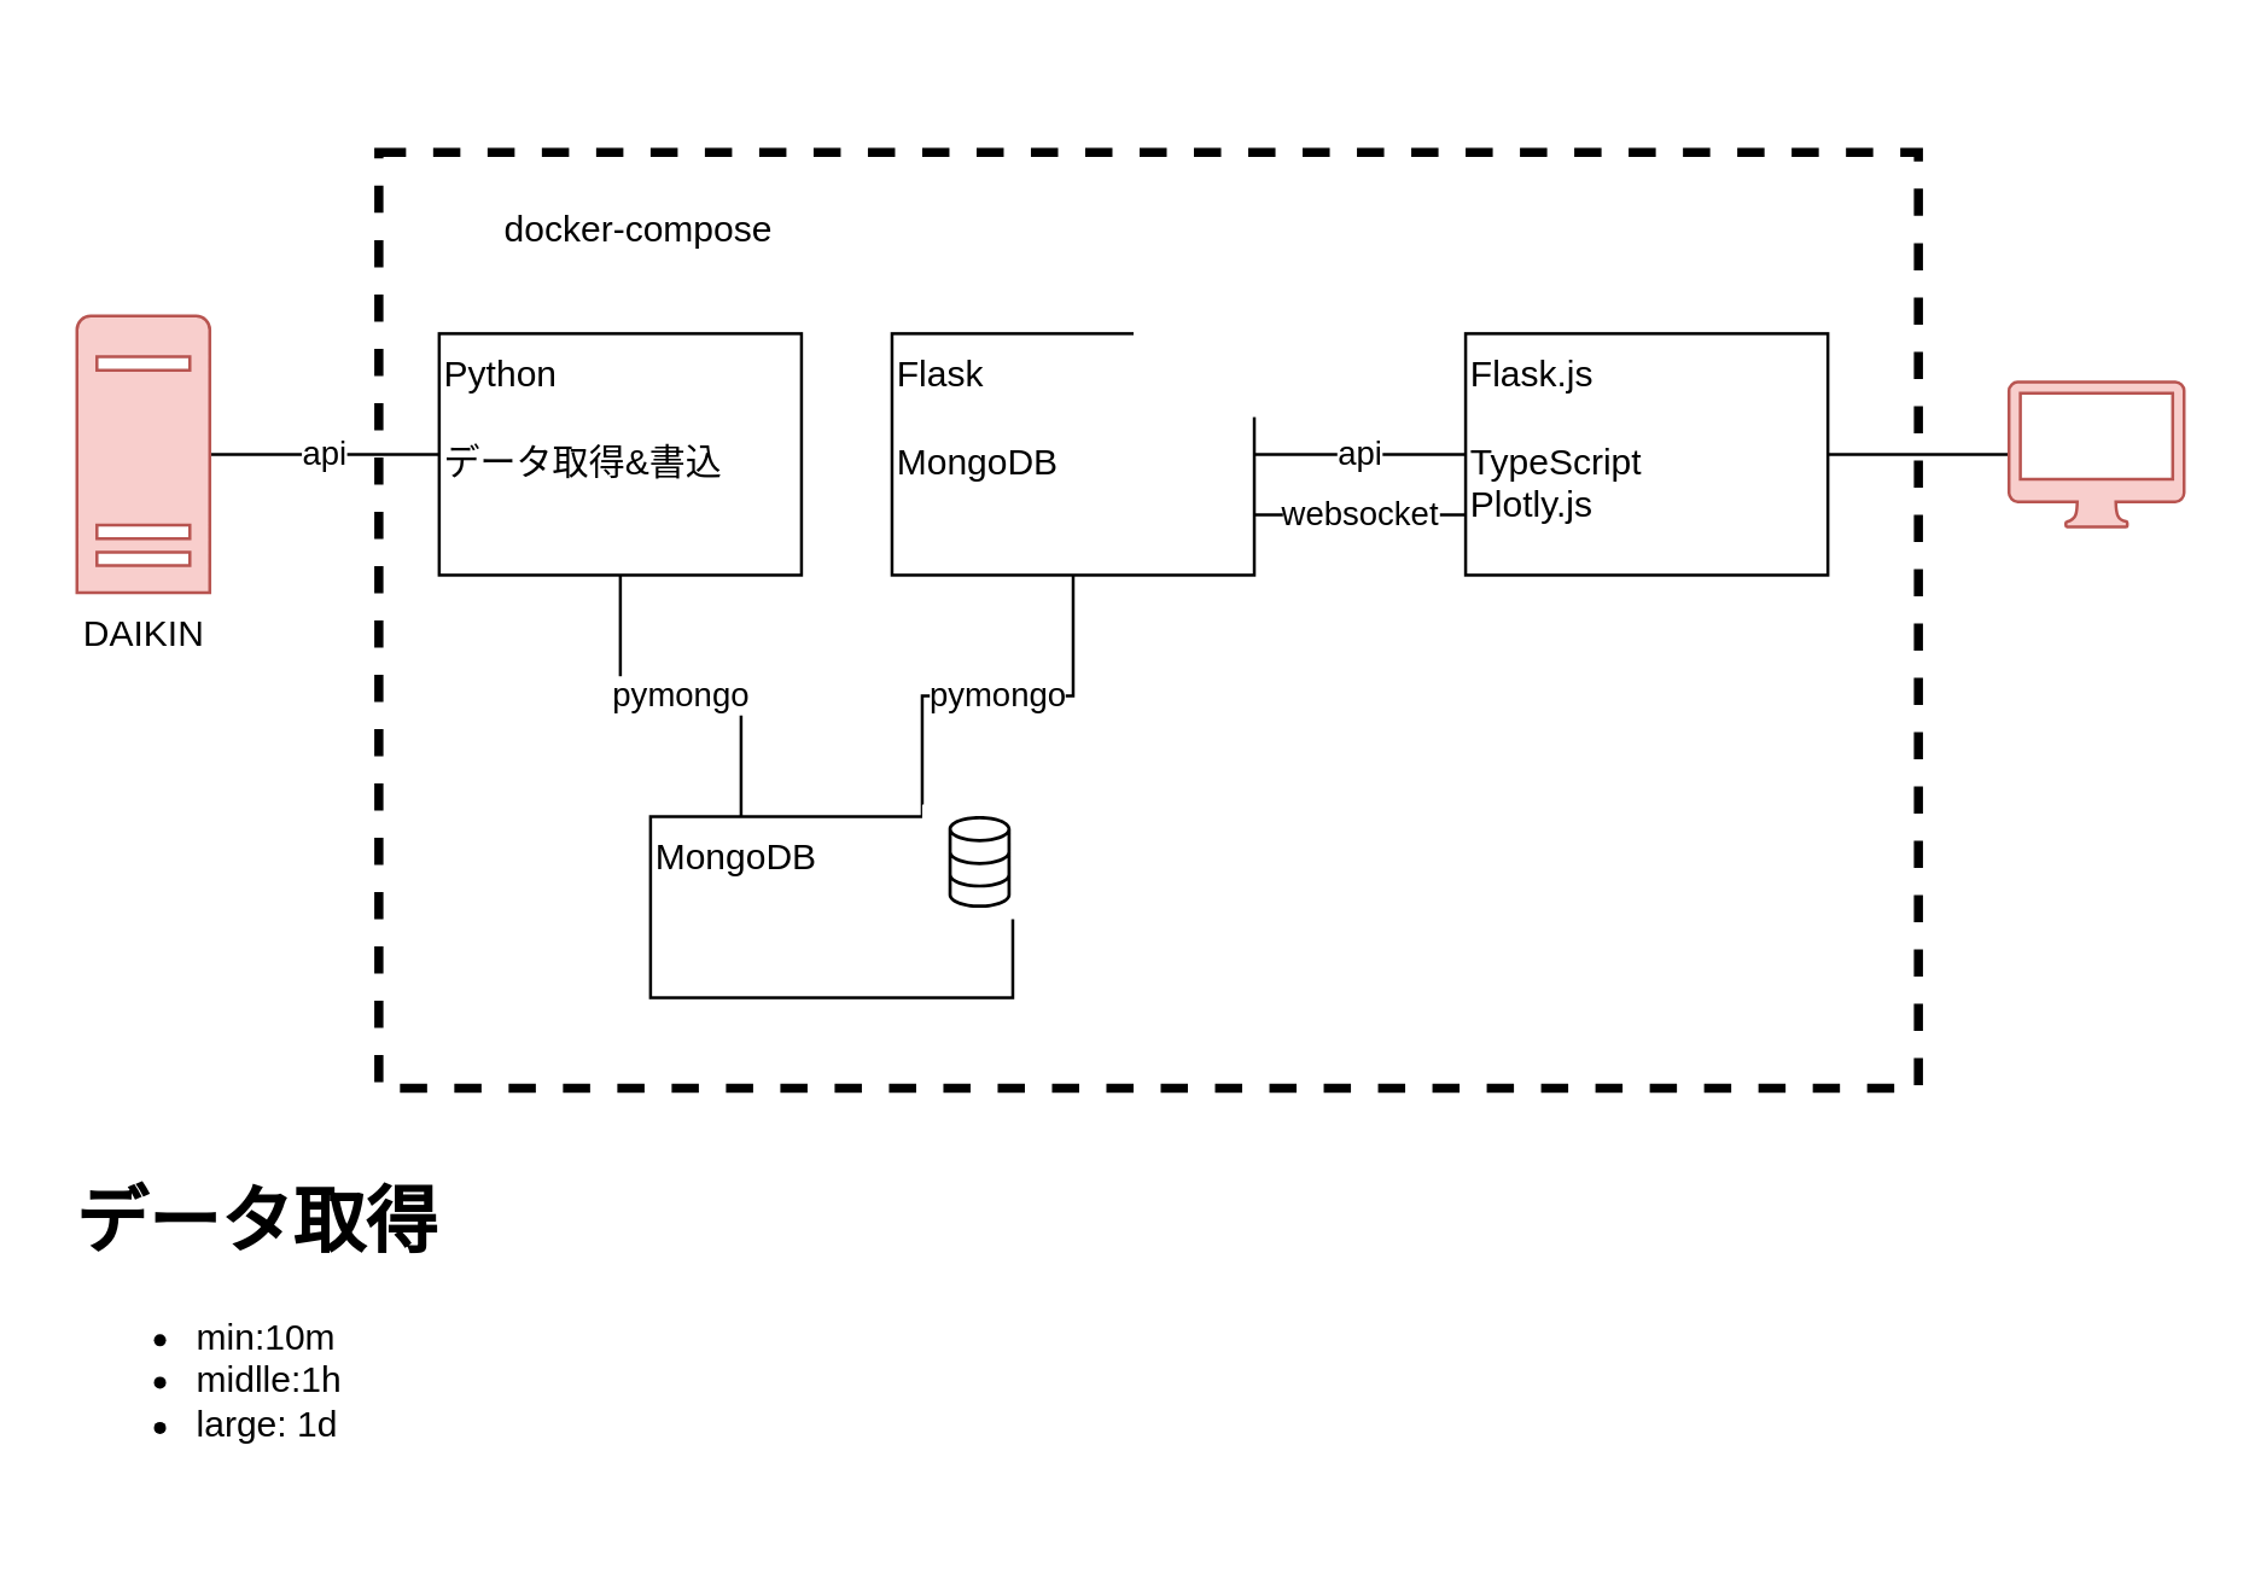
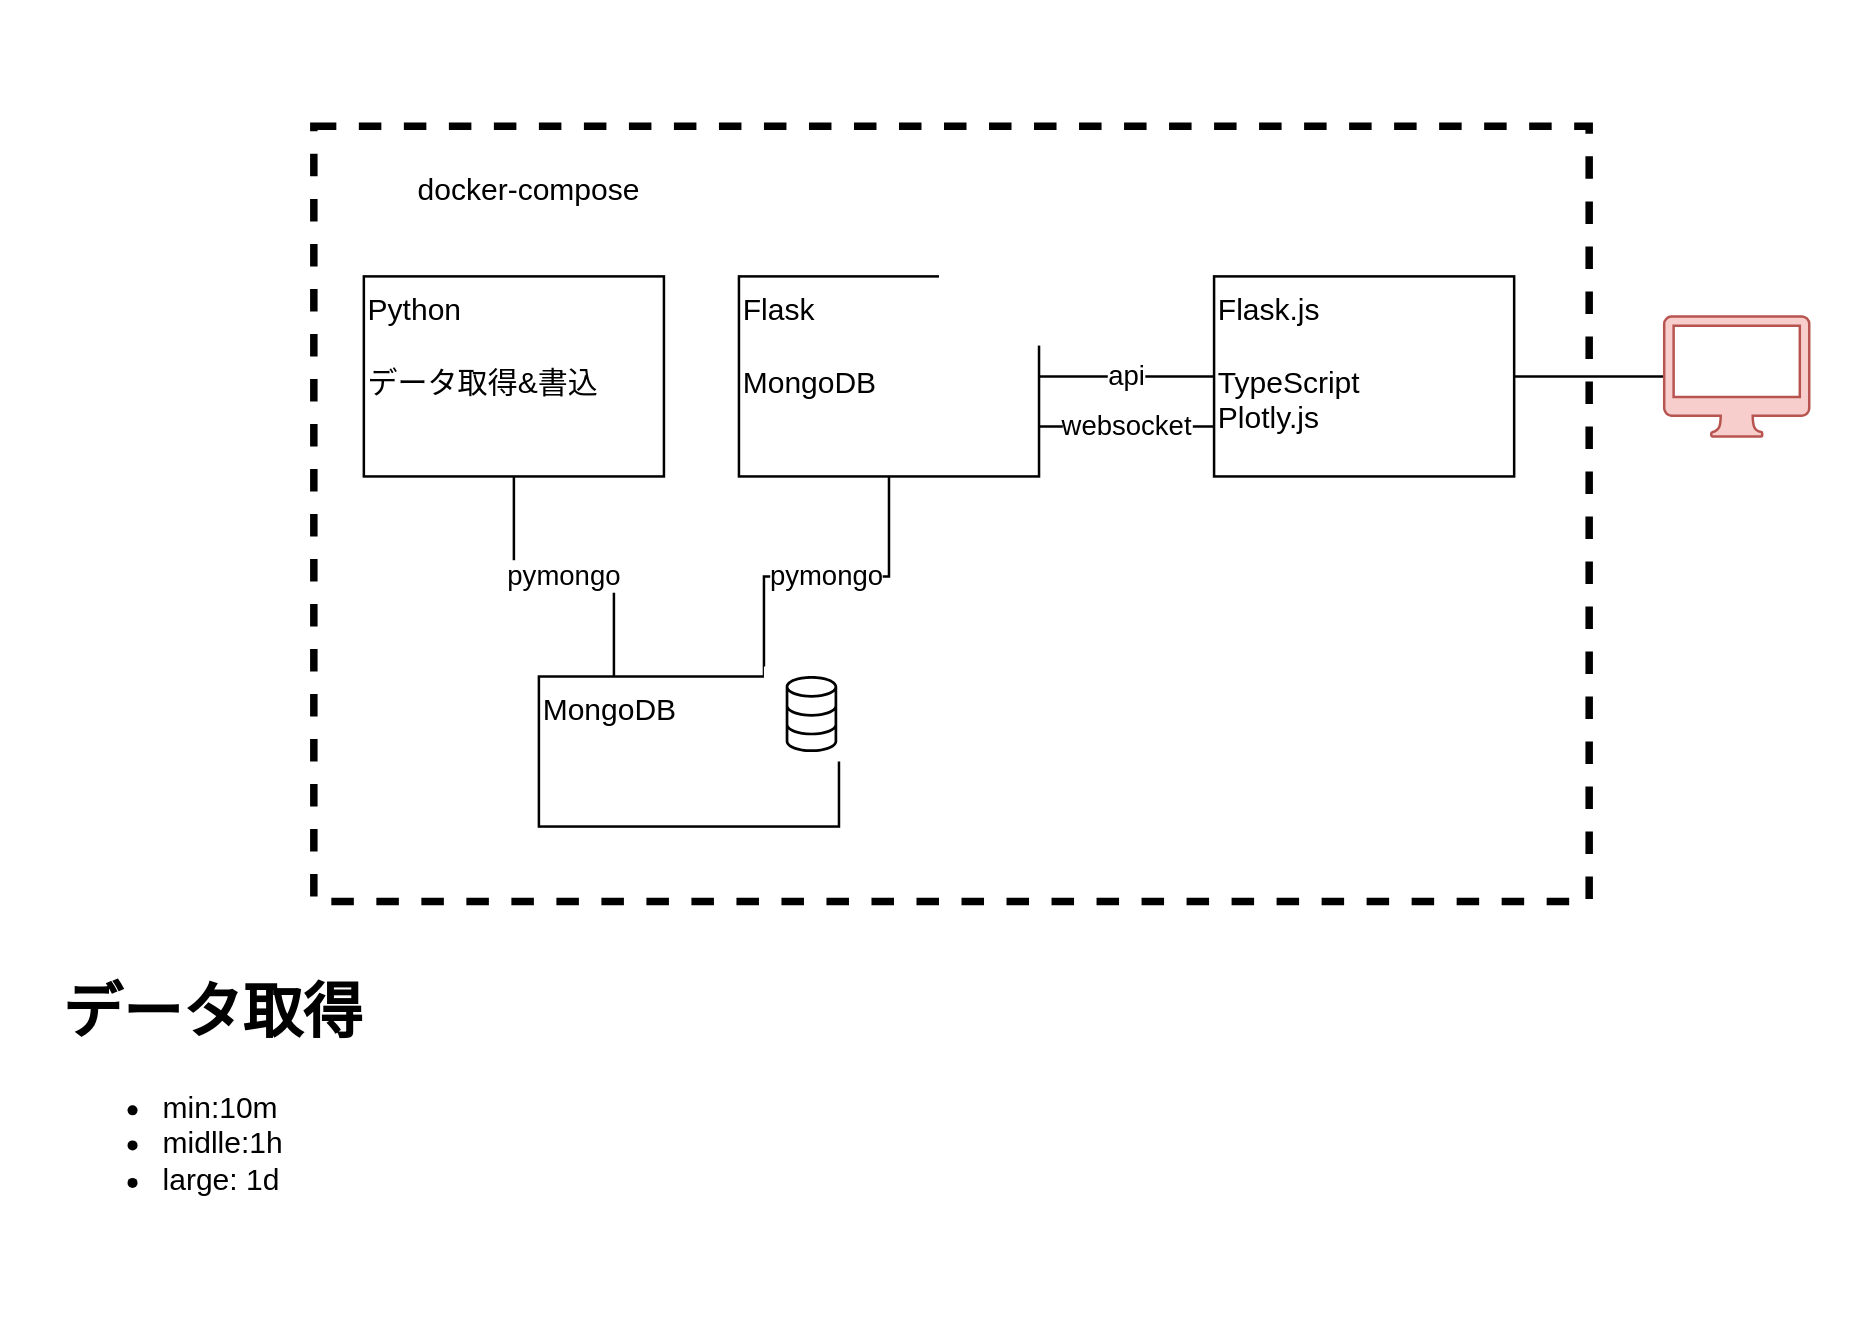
- <mxCell id="10" value="DAIKIN" style="aspect=fixed;pointerEvents=1;shadow=0;dashed=0;html=1;strokeColor=#b85450;labelPosition=center;verticalLabelPosition=bottom;verticalAlign=top;align=center;shape=mxgraph.mscae.enterprise.server_generic;fillColor=#f8cecc;" parent="1" vertex="1"><mxGeometry x="25" y="104.16" width="44" height="91.67" as="geometry" /></mxCell>
- <mxCell id="9" value="api" style="edgeStyle=orthogonalEdgeStyle;orthogonalLoop=1;jettySize=auto;html=1;exitX=1;exitY=0.5;exitDx=0;exitDy=0;exitPerimeter=0;endArrow=none;endFill=0;rounded=0;entryX=0;entryY=0.5;entryDx=0;entryDy=0;" parent="1" source="10" target="20" edge="1"><mxGeometry relative="1" as="geometry"><mxPoint x="85" y="-10" as="targetPoint" /></mxGeometry></mxCell>
